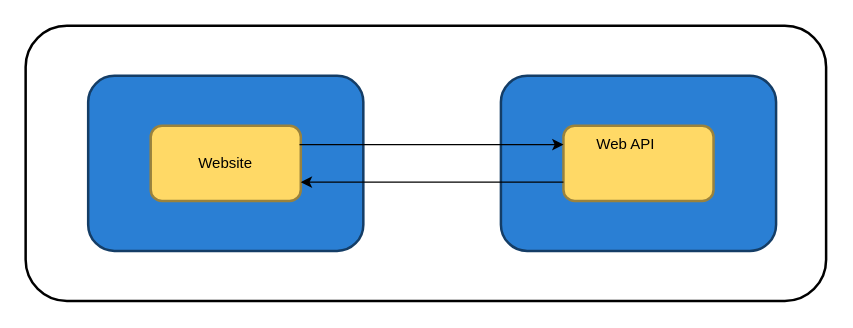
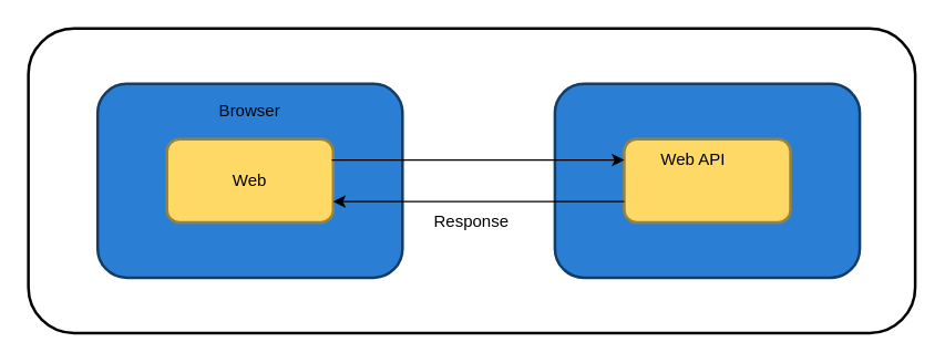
+ <mxCell id="9" value="Browser" style="text;html=1;strokeColor=none;fillColor=none;align=center;verticalAlign=middle;whiteSpace=wrap;rounded=0;" parent="1" vertex="1"><mxGeometry x="160" y="70" width="40" height="20" as="geometry" /></mxCell>
- <mxCell id="10" value="Website" style="text;html=1;strokeColor=none;fillColor=none;align=center;verticalAlign=middle;whiteSpace=wrap;rounded=0;" parent="1" vertex="1"><mxGeometry x="160" y="120" width="40" height="20" as="geometry" /></mxCell>
+ <mxCell id="10" value="Web" style="text;html=1;strokeColor=none;fillColor=none;align=center;verticalAlign=middle;whiteSpace=wrap;rounded=0;" parent="1" vertex="1"><mxGeometry x="160" y="120" width="40" height="20" as="geometry" /></mxCell>
+ <mxCell id="8" value="Response" style="text;html=1;strokeColor=none;fillColor=none;align=center;verticalAlign=middle;whiteSpace=wrap;rounded=0;" parent="1" vertex="1"><mxGeometry x="320" y="150" width="40" height="20" as="geometry" /></mxCell>
